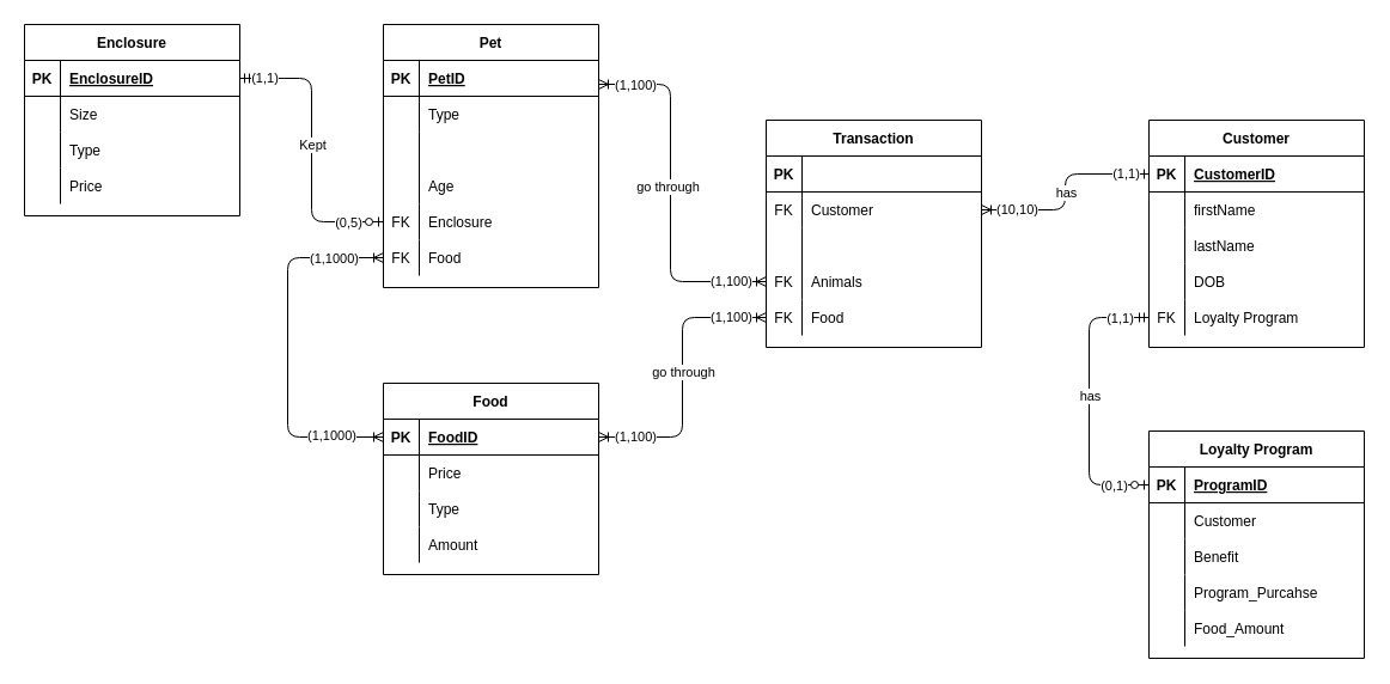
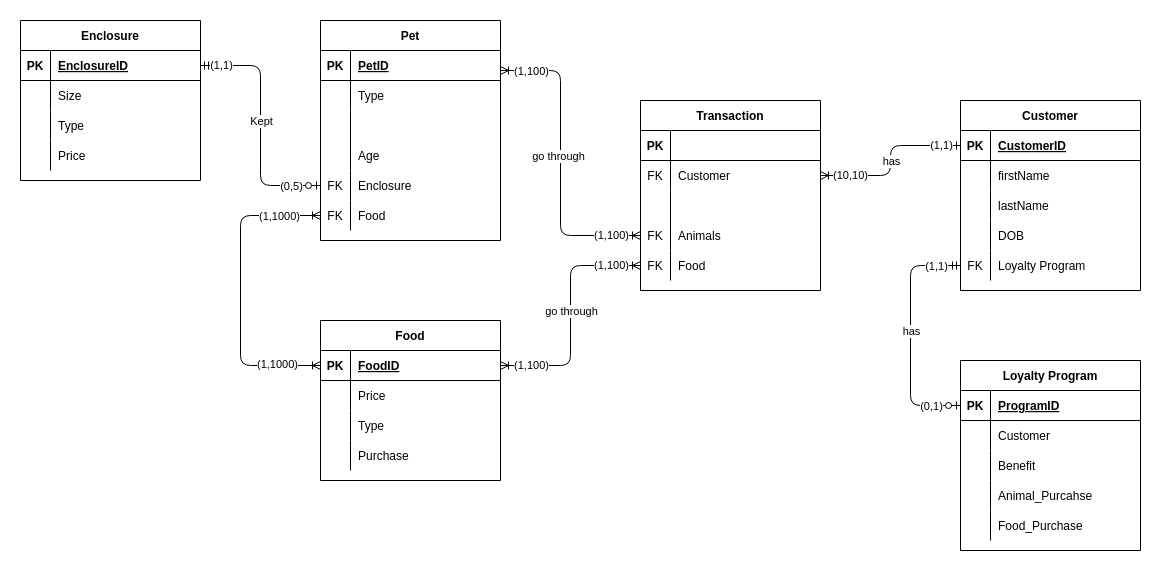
- <mxCell id="92" value="Amount" style="shape=partialRectangle;connectable=0;fillColor=none;top=0;left=0;bottom=0;right=0;align=left;spacingLeft=6;overflow=hidden;" vertex="1" parent="90"><mxGeometry x="30" width="150" height="30" as="geometry" /></mxCell>
+ <mxCell id="92" value="Purchase" style="shape=partialRectangle;connectable=0;fillColor=none;top=0;left=0;bottom=0;right=0;align=left;spacingLeft=6;overflow=hidden;" vertex="1" parent="90"><mxGeometry x="30" width="150" height="30" as="geometry" /></mxCell>
- <mxCell id="74" value="Program_Purcahse" style="shape=partialRectangle;connectable=0;fillColor=none;top=0;left=0;bottom=0;right=0;align=left;spacingLeft=6;overflow=hidden;" vertex="1" parent="72"><mxGeometry x="30" width="150" height="30" as="geometry" /></mxCell>
+ <mxCell id="74" value="Animal_Purcahse" style="shape=partialRectangle;connectable=0;fillColor=none;top=0;left=0;bottom=0;right=0;align=left;spacingLeft=6;overflow=hidden;" vertex="1" parent="72"><mxGeometry x="30" width="150" height="30" as="geometry" /></mxCell>
- <mxCell id="77" value="Food_Amount" style="shape=partialRectangle;connectable=0;fillColor=none;top=0;left=0;bottom=0;right=0;align=left;spacingLeft=6;overflow=hidden;" vertex="1" parent="75"><mxGeometry x="30" width="150" height="30" as="geometry" /></mxCell>
+ <mxCell id="77" value="Food_Purchase" style="shape=partialRectangle;connectable=0;fillColor=none;top=0;left=0;bottom=0;right=0;align=left;spacingLeft=6;overflow=hidden;" vertex="1" parent="75"><mxGeometry x="30" width="150" height="30" as="geometry" /></mxCell>
